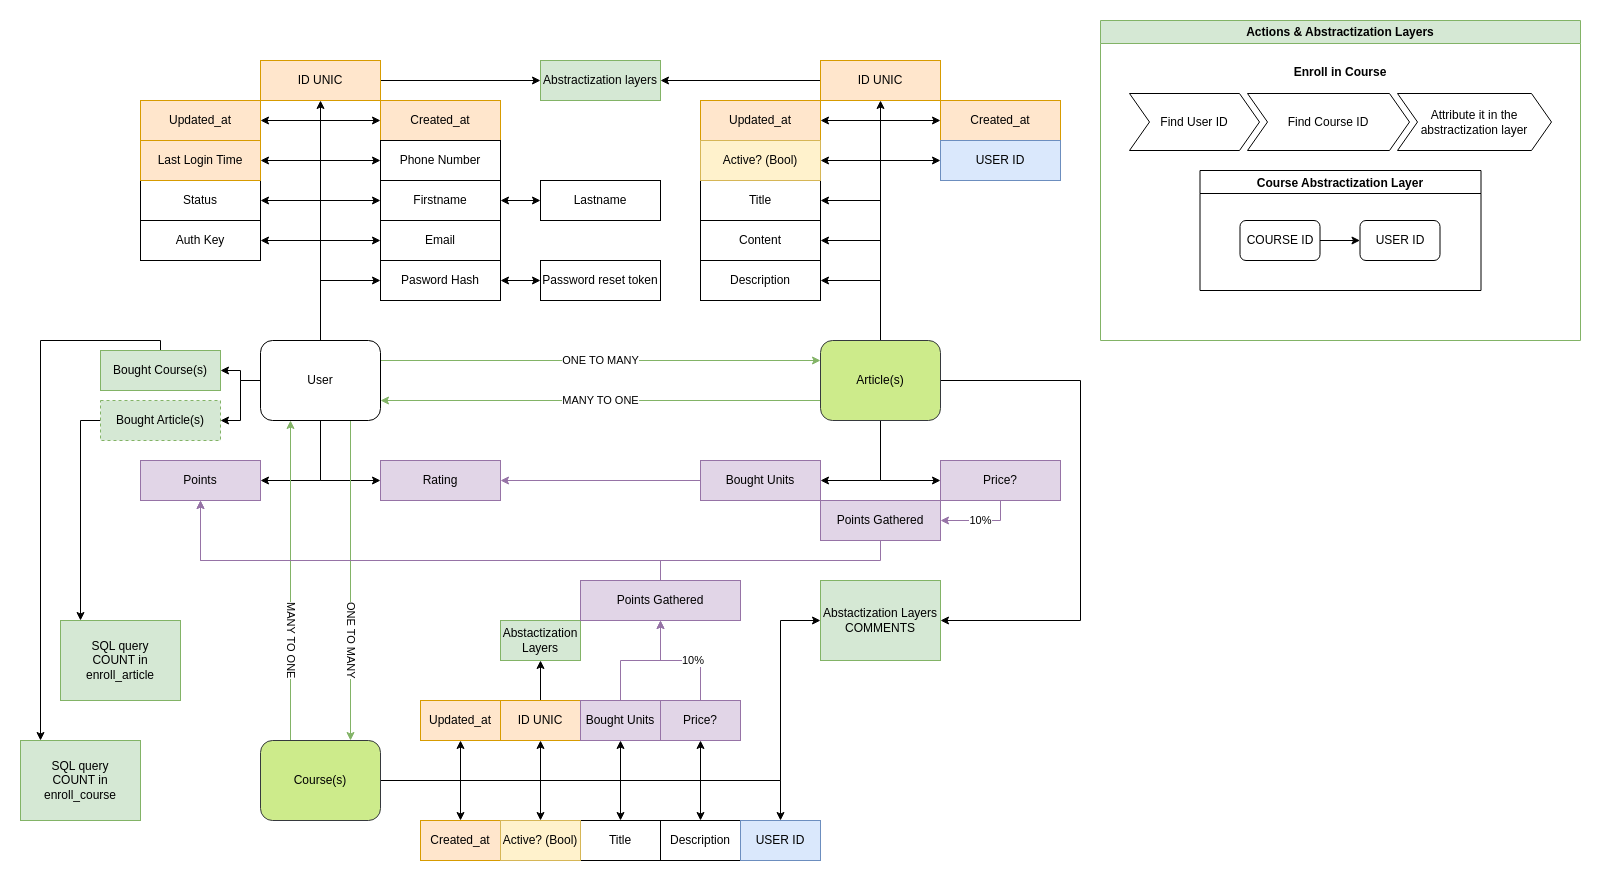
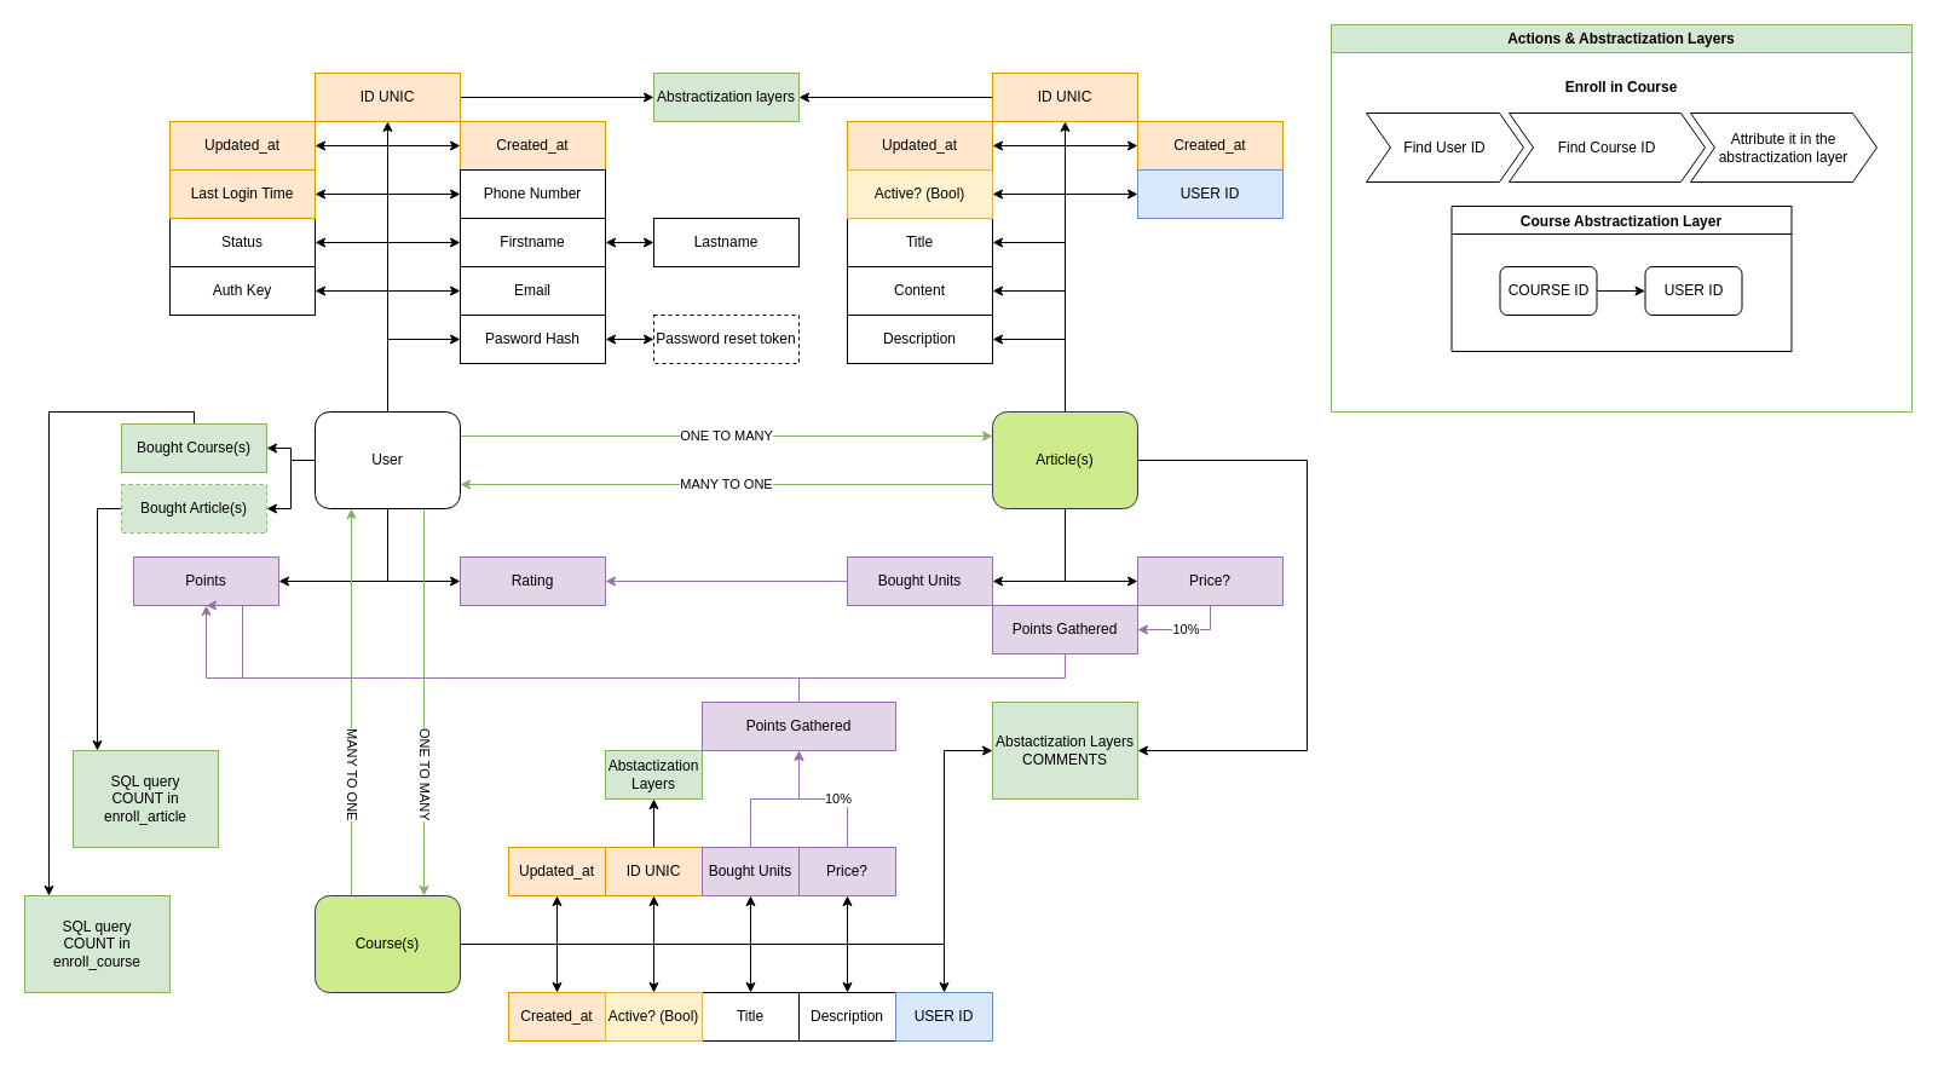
- <mxCell id="29" value="Password reset token" style="rounded=0;whiteSpace=wrap;html=1;" parent="1" vertex="1"><mxGeometry x="540" y="260" width="120" height="40" as="geometry" /></mxCell>
+ <mxCell id="29" value="Password reset token" style="rounded=0;whiteSpace=wrap;html=1;dashed=1;" parent="1" vertex="1"><mxGeometry x="540" y="260" width="120" height="40" as="geometry" /></mxCell>
- <mxCell id="53" value="&lt;div&gt;Points&lt;/div&gt;" style="rounded=0;whiteSpace=wrap;html=1;fillColor=#e1d5e7;strokeColor=#9673a6;" parent="1" vertex="1"><mxGeometry x="140" y="460" width="120" height="40" as="geometry" /></mxCell>
+ <mxCell id="53" value="&lt;div&gt;Points&lt;/div&gt;" style="rounded=0;whiteSpace=wrap;html=1;fillColor=#e1d5e7;strokeColor=#9673a6;" parent="1" vertex="1"><mxGeometry x="110" y="460" width="120" height="40" as="geometry" /></mxCell>
